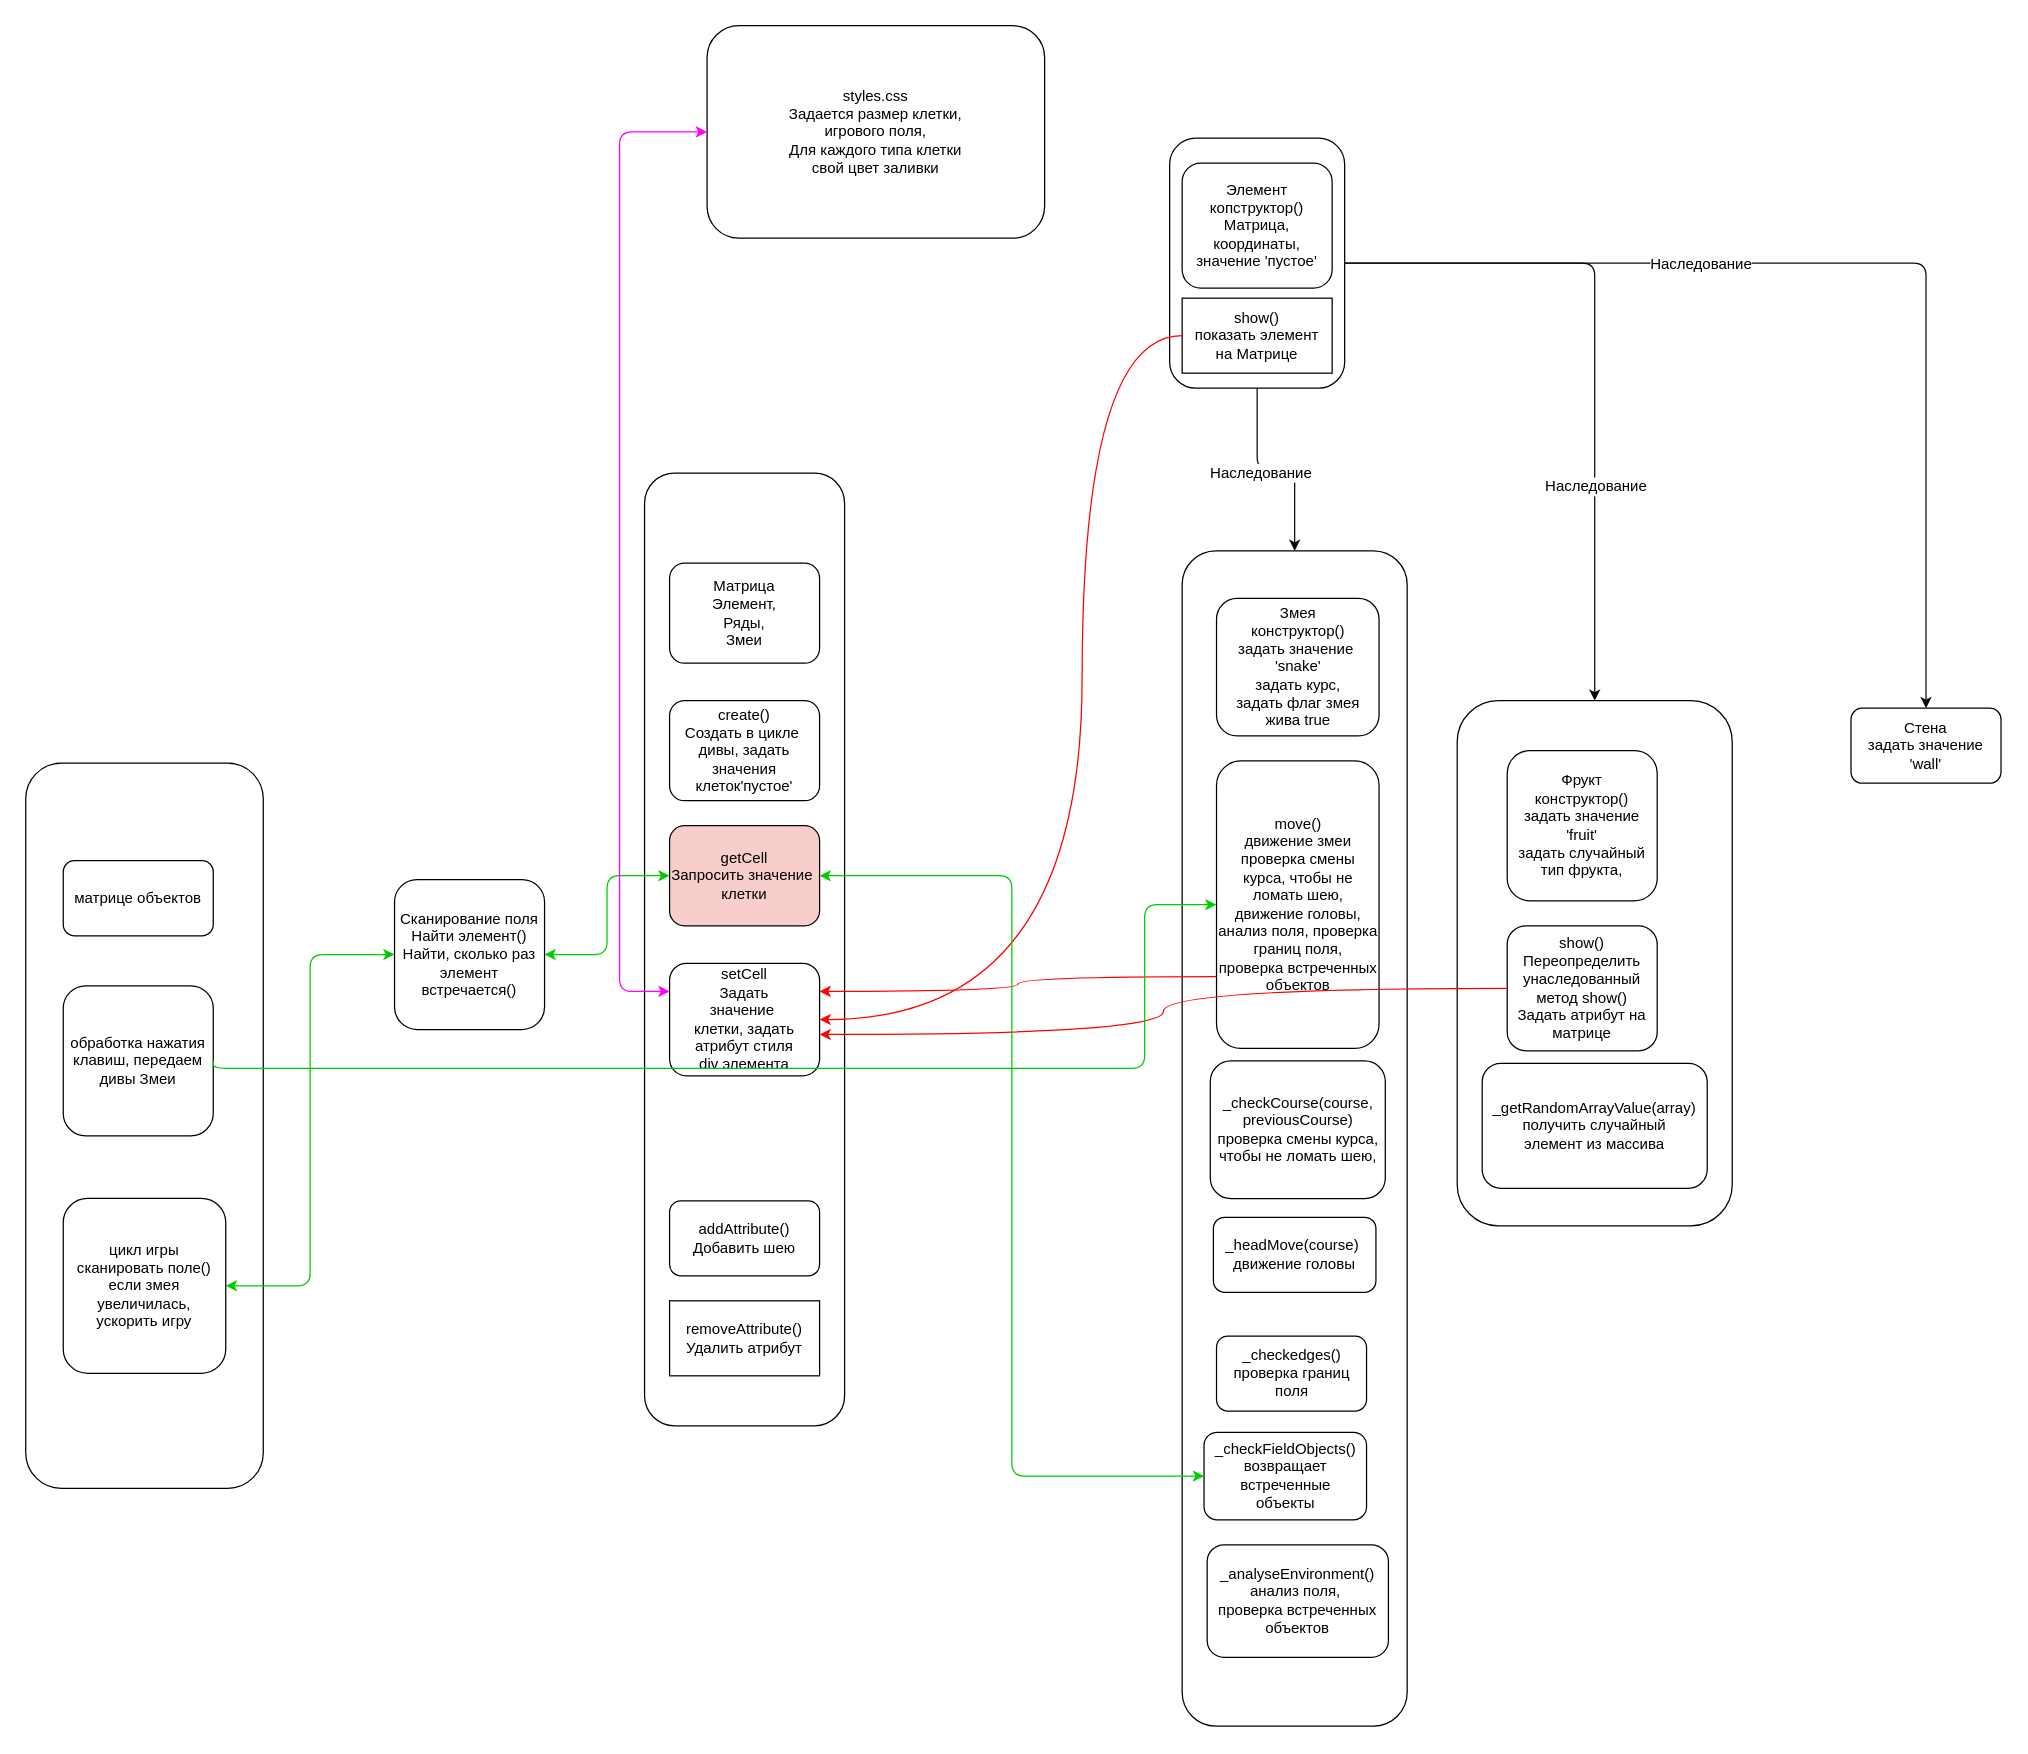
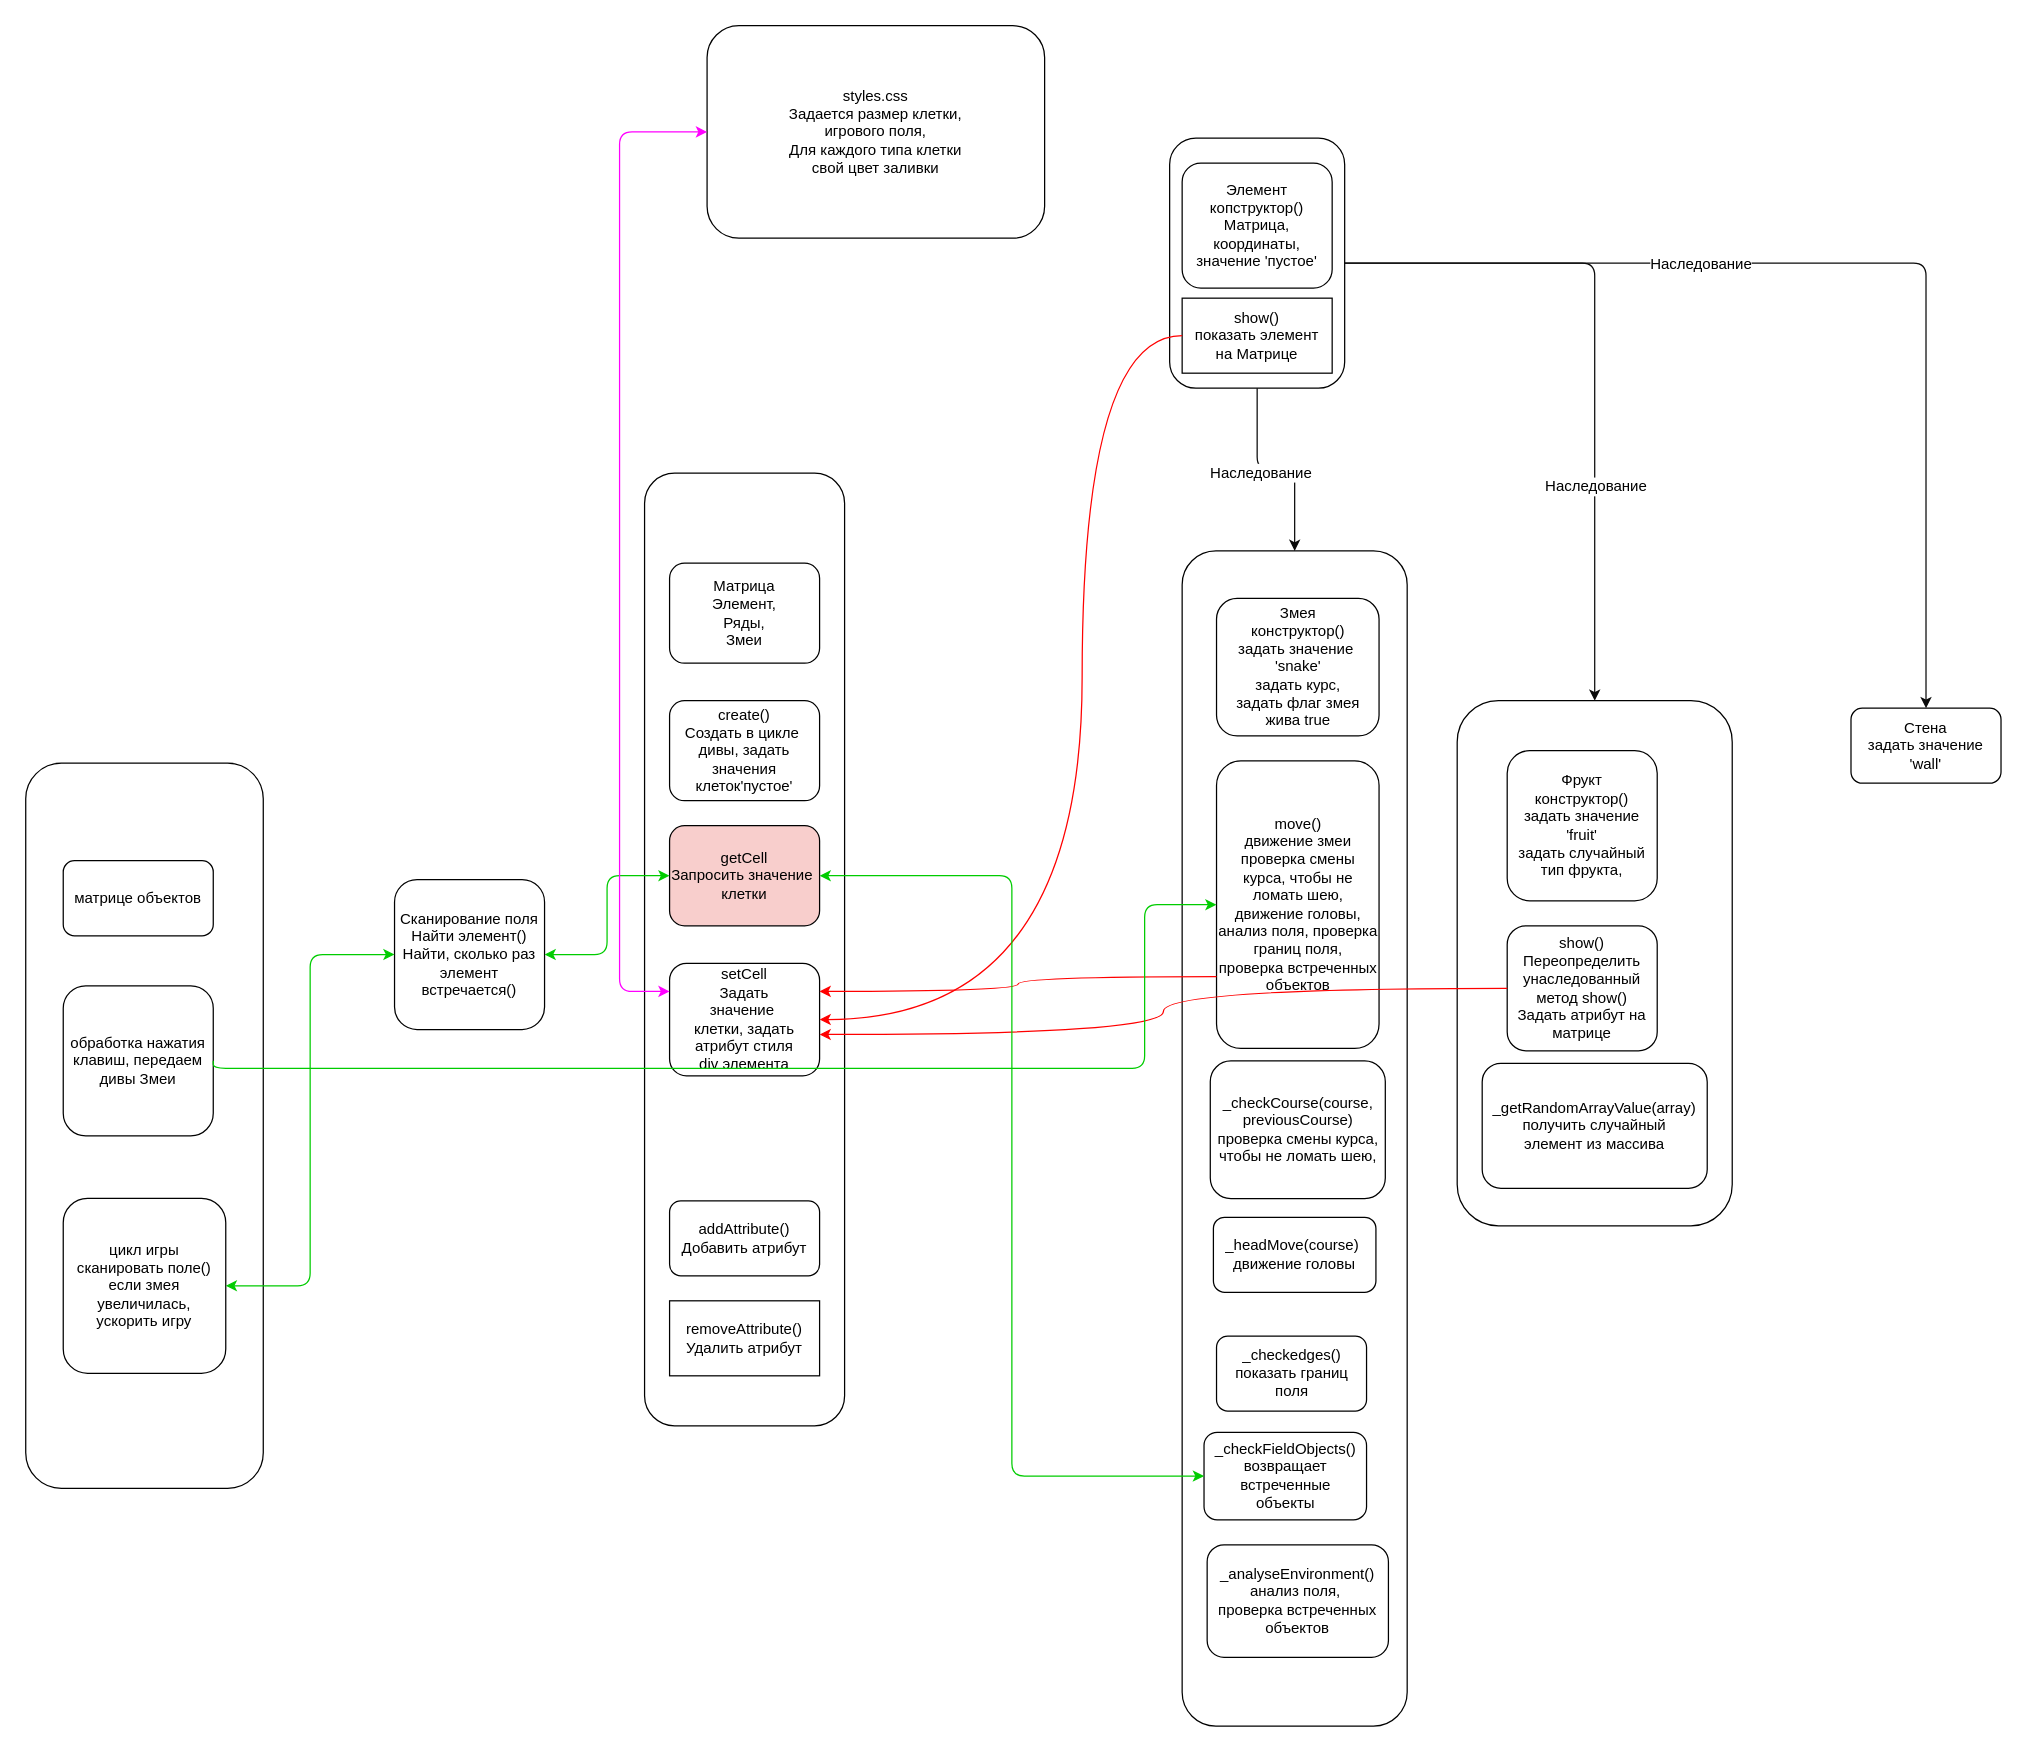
- <mxCell id="18" value="addAttribute()&lt;br&gt;Добавить шею" style="rounded=1;whiteSpace=wrap;html=1;" vertex="1" parent="13"><mxGeometry y="510" width="120" height="60" as="geometry" /></mxCell>
+ <mxCell id="18" value="addAttribute()&lt;br&gt;Добавить атрибут" style="rounded=1;whiteSpace=wrap;html=1;" vertex="1" parent="13"><mxGeometry y="510" width="120" height="60" as="geometry" /></mxCell>
- <mxCell id="45" value="_checkedges()&lt;br&gt;проверка границ поля&lt;br&gt;" style="rounded=1;whiteSpace=wrap;html=1;" vertex="1" parent="39"><mxGeometry x="27.5" y="628" width="120" height="60" as="geometry" /></mxCell>
+ <mxCell id="45" value="_checkedges()&lt;br&gt;показать границ поля&lt;br&gt;" style="rounded=1;whiteSpace=wrap;html=1;" vertex="1" parent="39"><mxGeometry x="27.5" y="628" width="120" height="60" as="geometry" /></mxCell>
